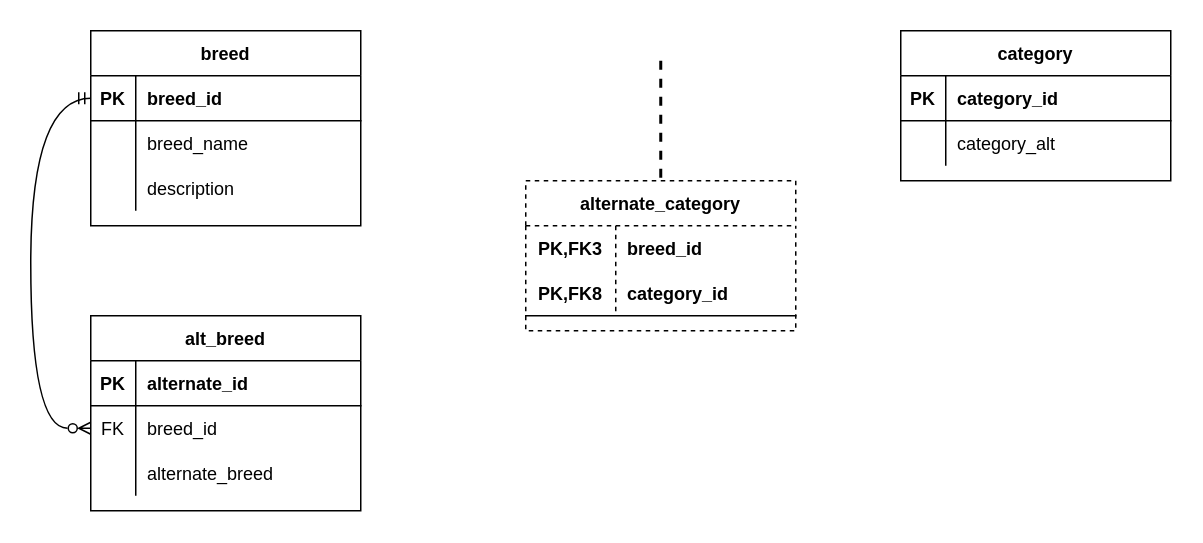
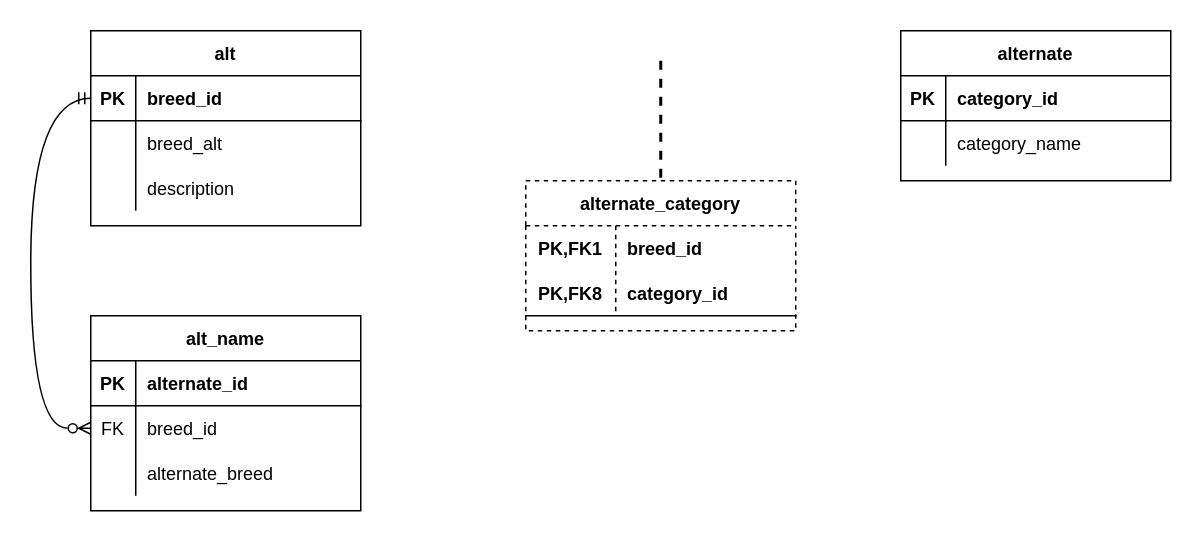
- <mxCell id="2" value="breed" style="shape=table;startSize=30;container=1;collapsible=1;childLayout=tableLayout;fixedRows=1;rowLines=0;fontStyle=1;align=center;resizeLast=1;" vertex="1" parent="1"><mxGeometry x="60" y="20" width="180" height="130" as="geometry" /></mxCell>
+ <mxCell id="2" value="alt" style="shape=table;startSize=30;container=1;collapsible=1;childLayout=tableLayout;fixedRows=1;rowLines=0;fontStyle=1;align=center;resizeLast=1;" vertex="1" parent="1"><mxGeometry x="60" y="20" width="180" height="130" as="geometry" /></mxCell>
- <mxCell id="22" value="category" style="shape=table;startSize=30;container=1;collapsible=1;childLayout=tableLayout;fixedRows=1;rowLines=0;fontStyle=1;align=center;resizeLast=1;" vertex="1" parent="1"><mxGeometry x="600" y="20" width="180" height="100" as="geometry" /></mxCell>
+ <mxCell id="22" value="alternate" style="shape=table;startSize=30;container=1;collapsible=1;childLayout=tableLayout;fixedRows=1;rowLines=0;fontStyle=1;align=center;resizeLast=1;" vertex="1" parent="1"><mxGeometry x="600" y="20" width="180" height="100" as="geometry" /></mxCell>
- <mxCell id="8" value="breed_name" style="shape=partialRectangle;connectable=0;fillColor=none;top=0;left=0;bottom=0;right=0;align=left;spacingLeft=6;overflow=hidden;" vertex="1" parent="6"><mxGeometry x="30" width="150" height="30" as="geometry"><mxRectangle width="150" height="30" as="alternateBounds" /></mxGeometry></mxCell>
+ <mxCell id="8" value="breed_alt" style="shape=partialRectangle;connectable=0;fillColor=none;top=0;left=0;bottom=0;right=0;align=left;spacingLeft=6;overflow=hidden;" vertex="1" parent="6"><mxGeometry x="30" width="150" height="30" as="geometry"><mxRectangle width="150" height="30" as="alternateBounds" /></mxGeometry></mxCell>
- <mxCell id="28" value="category_alt" style="shape=partialRectangle;connectable=0;fillColor=none;top=0;left=0;bottom=0;right=0;align=left;spacingLeft=6;overflow=hidden;" vertex="1" parent="26"><mxGeometry x="30" width="150" height="30" as="geometry"><mxRectangle width="150" height="30" as="alternateBounds" /></mxGeometry></mxCell>
+ <mxCell id="28" value="category_name" style="shape=partialRectangle;connectable=0;fillColor=none;top=0;left=0;bottom=0;right=0;align=left;spacingLeft=6;overflow=hidden;" vertex="1" parent="26"><mxGeometry x="30" width="150" height="30" as="geometry"><mxRectangle width="150" height="30" as="alternateBounds" /></mxGeometry></mxCell>
- <mxCell id="32" value="PK,FK3" style="shape=partialRectangle;connectable=0;fillColor=none;top=0;left=0;bottom=0;right=0;fontStyle=1;overflow=hidden;" vertex="1" parent="31"><mxGeometry width="60" height="30" as="geometry"><mxRectangle width="60" height="30" as="alternateBounds" /></mxGeometry></mxCell>
+ <mxCell id="32" value="PK,FK1" style="shape=partialRectangle;connectable=0;fillColor=none;top=0;left=0;bottom=0;right=0;fontStyle=1;overflow=hidden;" vertex="1" parent="31"><mxGeometry width="60" height="30" as="geometry"><mxRectangle width="60" height="30" as="alternateBounds" /></mxGeometry></mxCell>
- <mxCell id="12" value="alt_breed" style="shape=table;startSize=30;container=1;collapsible=1;childLayout=tableLayout;fixedRows=1;rowLines=0;fontStyle=1;align=center;resizeLast=1;" vertex="1" parent="1"><mxGeometry x="60" y="210" width="180" height="130" as="geometry" /></mxCell>
+ <mxCell id="12" value="alt_name" style="shape=table;startSize=30;container=1;collapsible=1;childLayout=tableLayout;fixedRows=1;rowLines=0;fontStyle=1;align=center;resizeLast=1;" vertex="1" parent="1"><mxGeometry x="60" y="210" width="180" height="130" as="geometry" /></mxCell>
